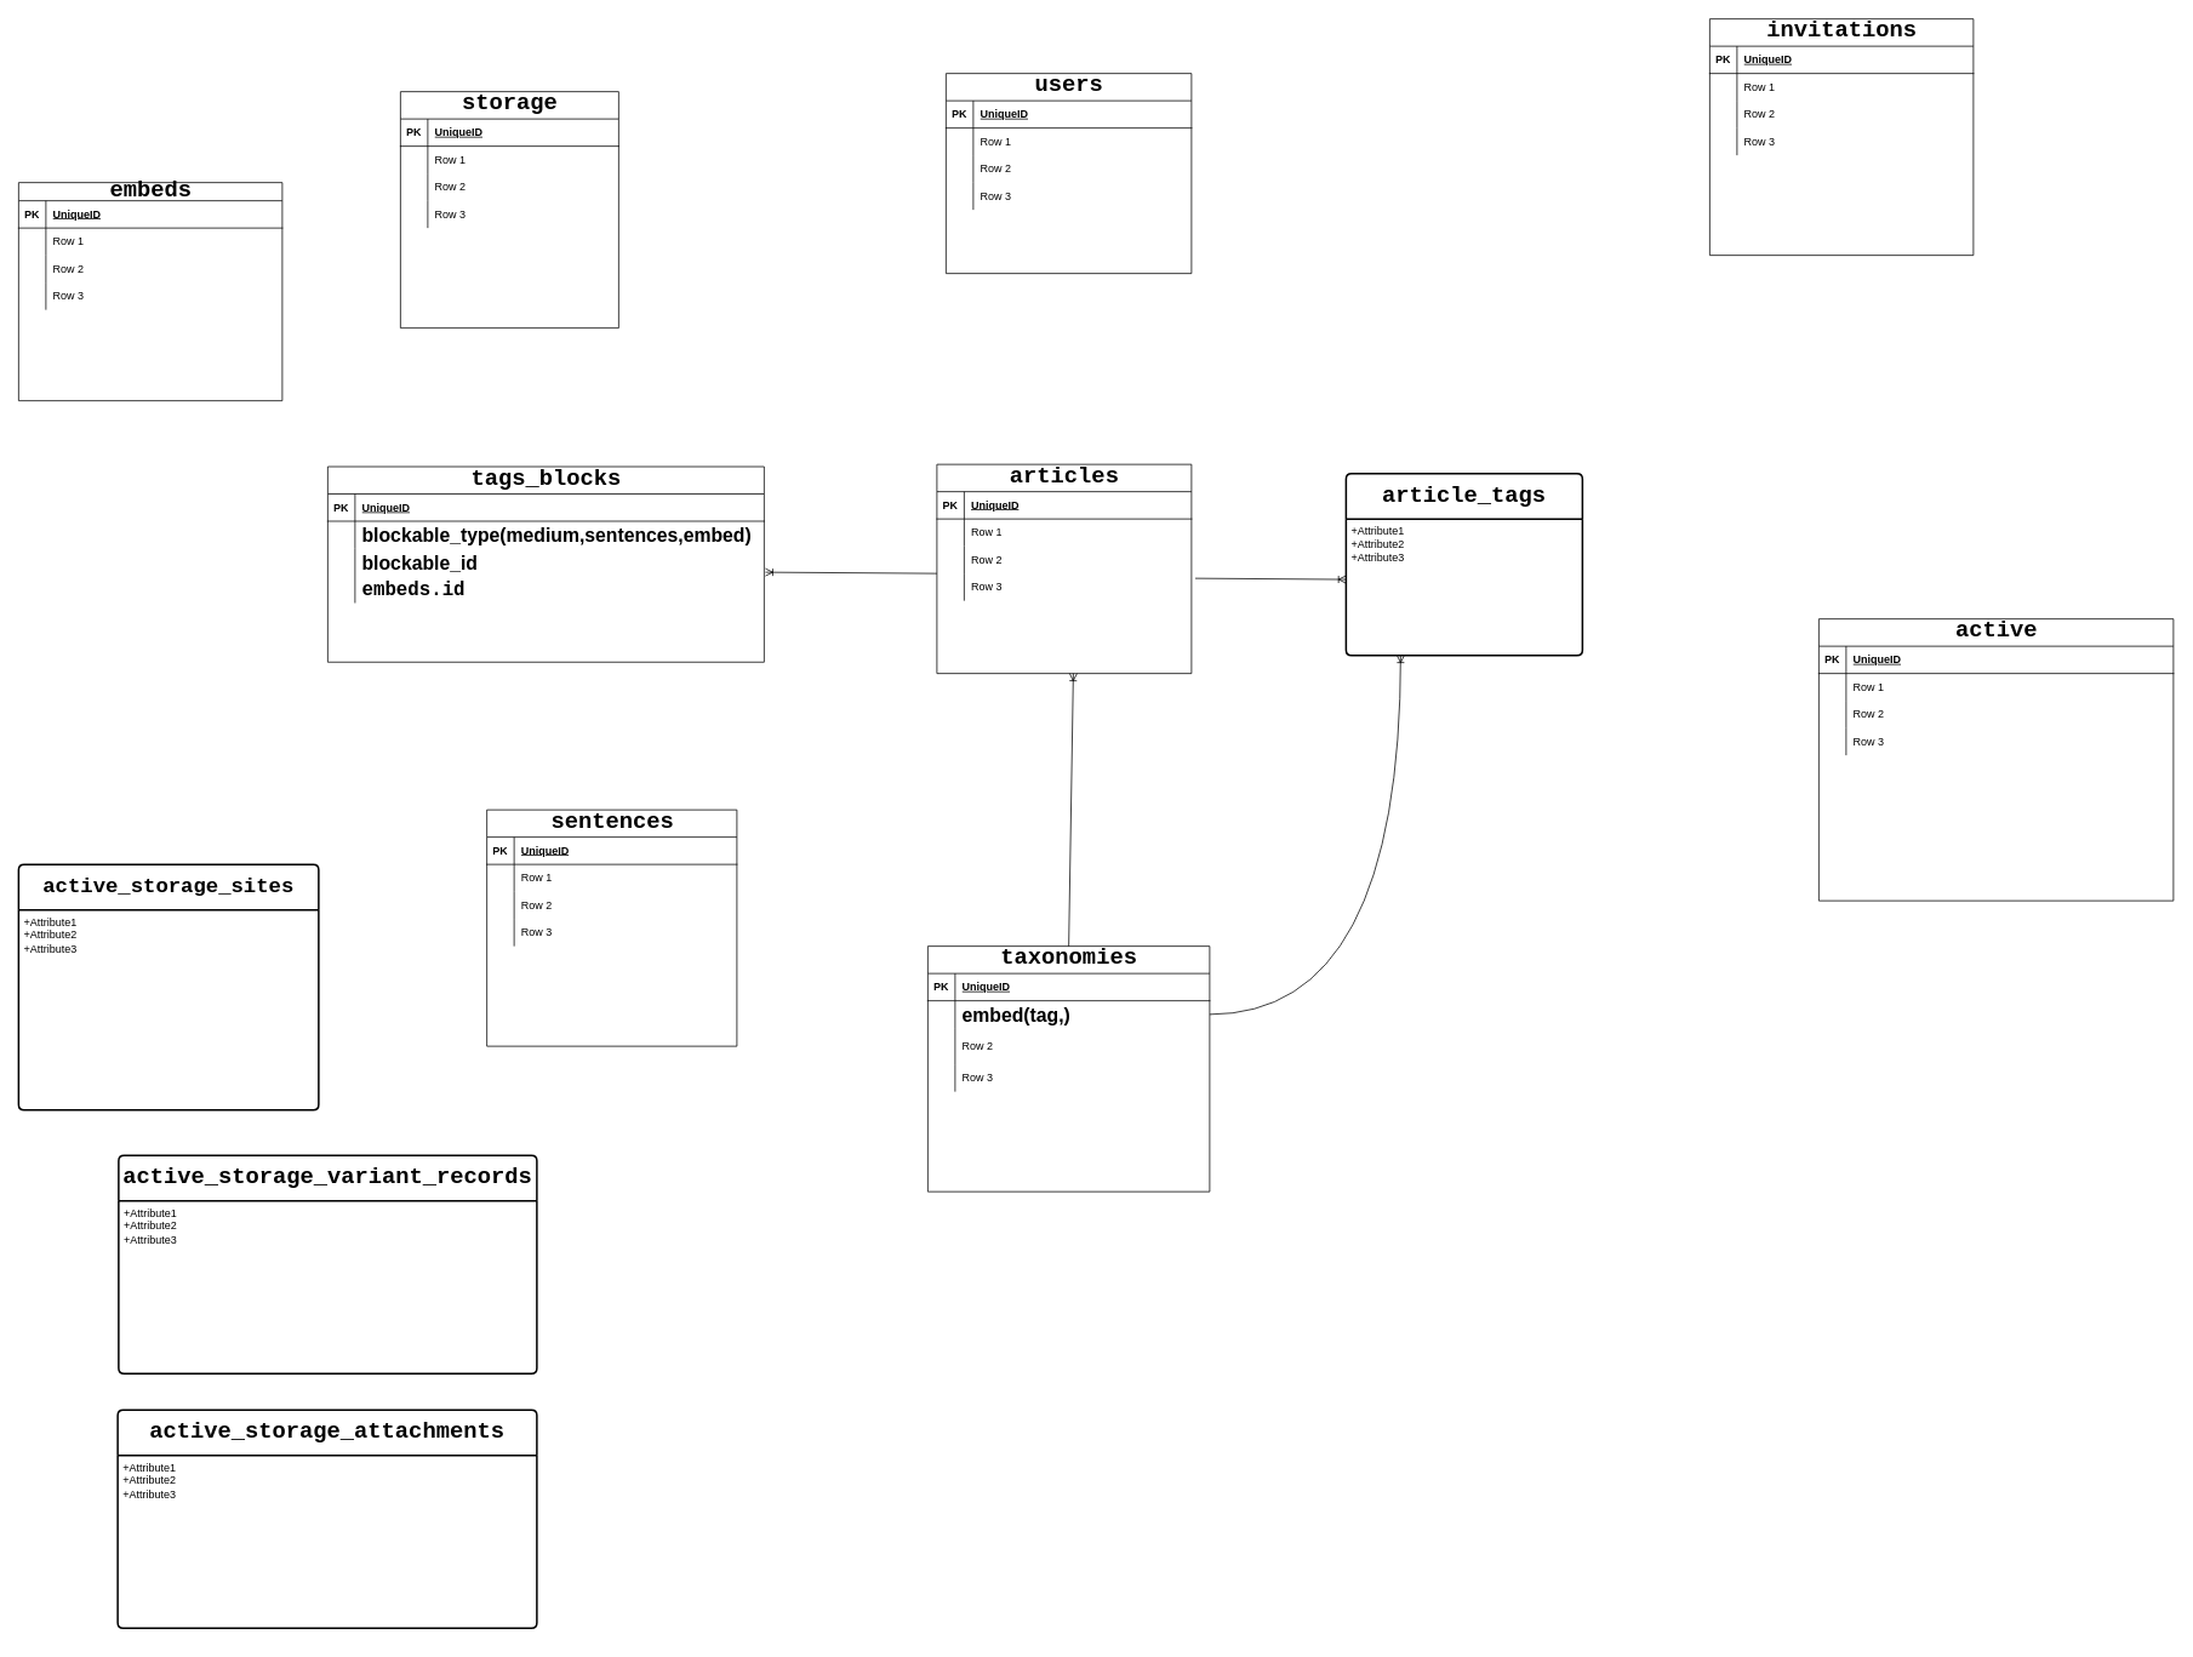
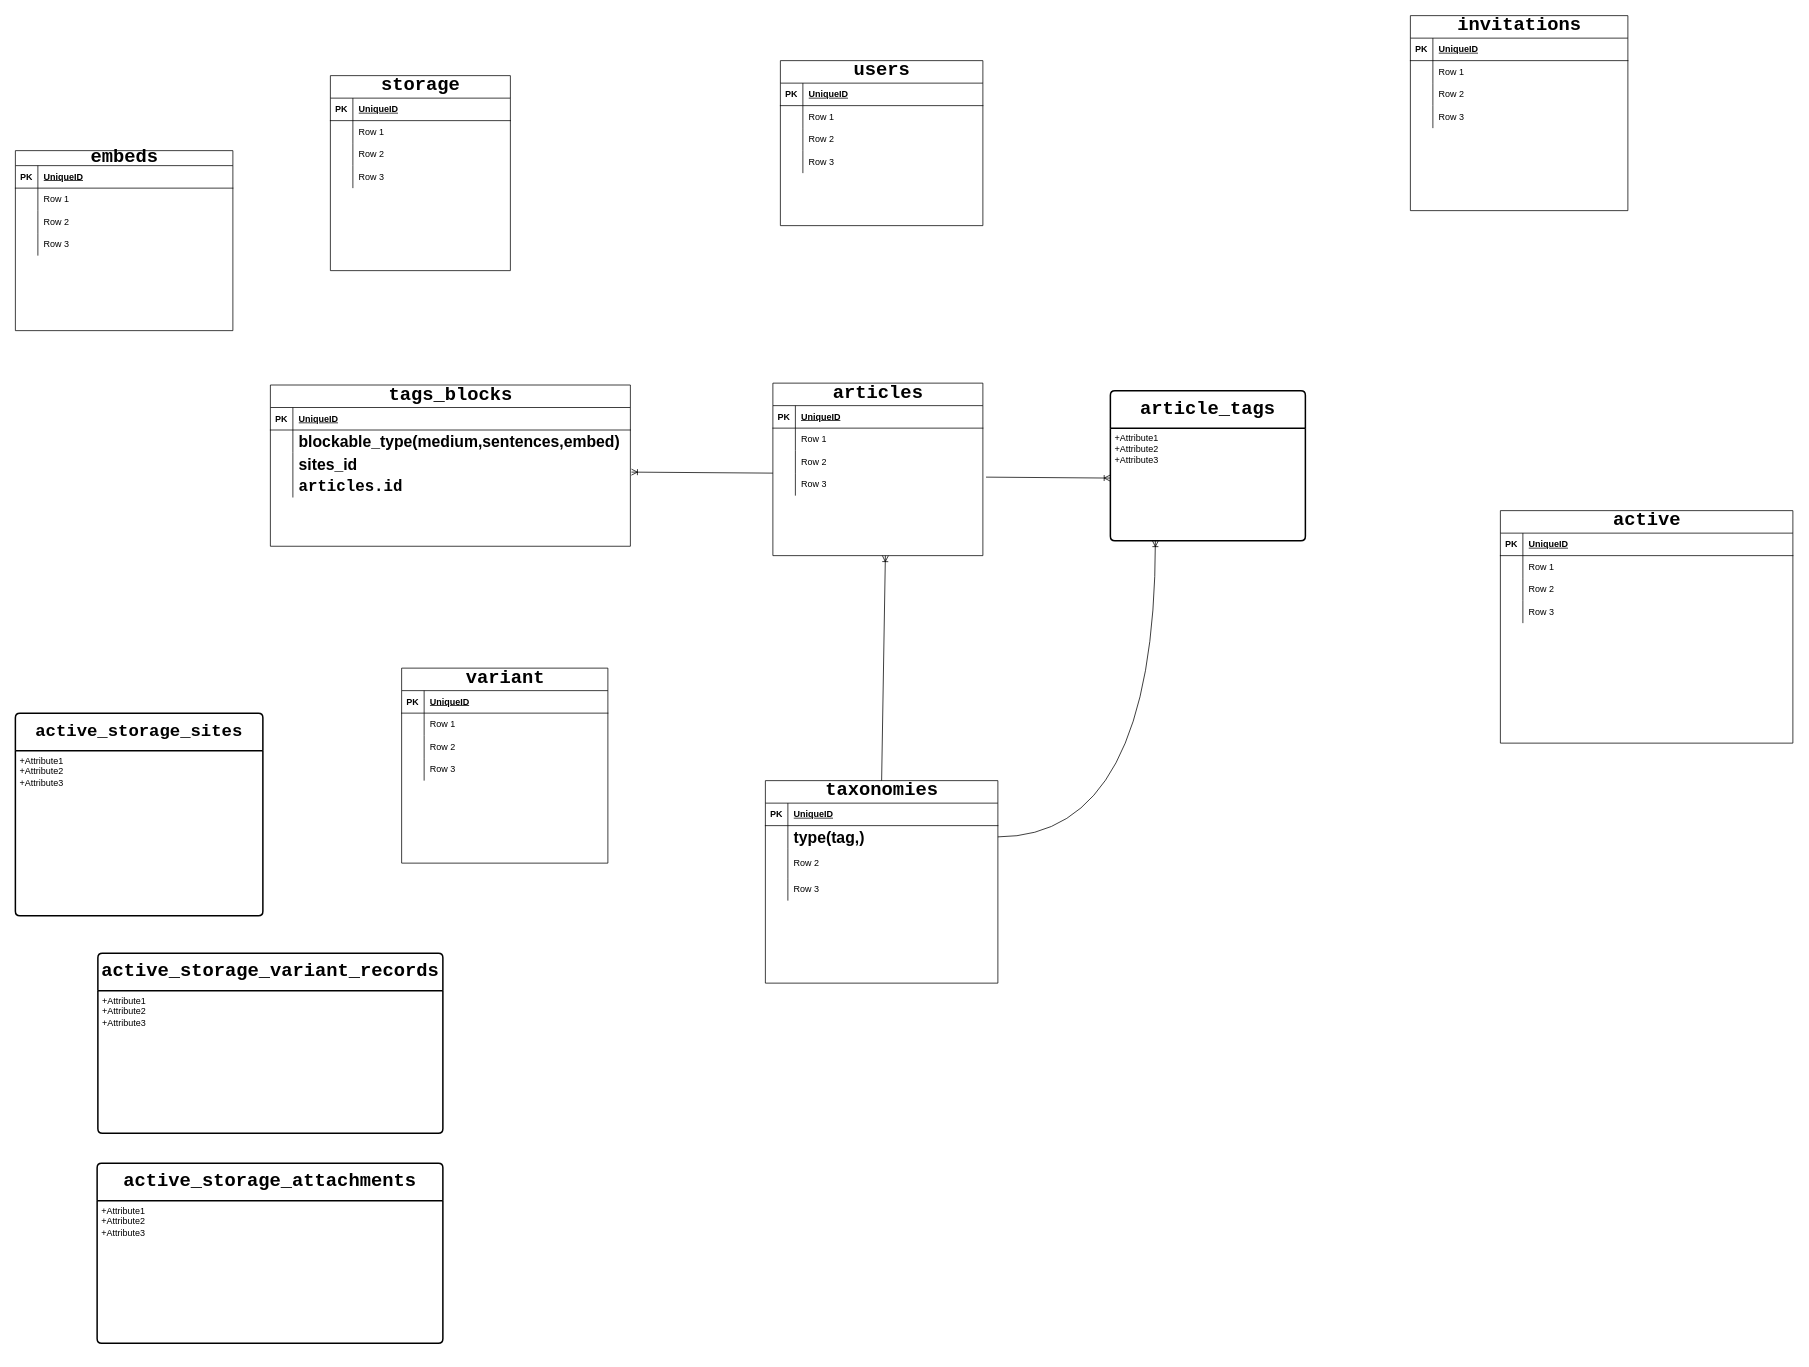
- <mxCell id="11" value="&lt;b style=&quot;font-size: 21px;&quot;&gt;blockable_id&lt;/b&gt;" style="shape=partialRectangle;connectable=0;fillColor=none;top=0;left=0;bottom=0;right=0;align=left;spacingLeft=6;overflow=hidden;whiteSpace=wrap;html=1;" vertex="1" parent="9"><mxGeometry x="30" width="450" height="30" as="geometry"><mxRectangle width="450" height="30" as="alternateBounds" /></mxGeometry></mxCell>
+ <mxCell id="11" value="&lt;b style=&quot;font-size: 21px;&quot;&gt;sites_id&lt;/b&gt;" style="shape=partialRectangle;connectable=0;fillColor=none;top=0;left=0;bottom=0;right=0;align=left;spacingLeft=6;overflow=hidden;whiteSpace=wrap;html=1;" vertex="1" parent="9"><mxGeometry x="30" width="450" height="30" as="geometry"><mxRectangle width="450" height="30" as="alternateBounds" /></mxGeometry></mxCell>
- <mxCell id="14" value="&lt;span style=&quot;font-family: Menlo, Monaco, &amp;quot;Courier New&amp;quot;, monospace; font-weight: 700; text-align: center; white-space: pre;&quot;&gt;&lt;font style=&quot;font-size: 21px;&quot;&gt;embeds.id&lt;/font&gt;&lt;/span&gt;" style="shape=partialRectangle;connectable=0;fillColor=none;top=0;left=0;bottom=0;right=0;align=left;spacingLeft=6;overflow=hidden;whiteSpace=wrap;html=1;" vertex="1" parent="12"><mxGeometry x="30" width="450" height="30" as="geometry"><mxRectangle width="450" height="30" as="alternateBounds" /></mxGeometry></mxCell>
+ <mxCell id="14" value="&lt;span style=&quot;font-family: Menlo, Monaco, &amp;quot;Courier New&amp;quot;, monospace; font-weight: 700; text-align: center; white-space: pre;&quot;&gt;&lt;font style=&quot;font-size: 21px;&quot;&gt;articles.id&lt;/font&gt;&lt;/span&gt;" style="shape=partialRectangle;connectable=0;fillColor=none;top=0;left=0;bottom=0;right=0;align=left;spacingLeft=6;overflow=hidden;whiteSpace=wrap;html=1;" vertex="1" parent="12"><mxGeometry x="30" width="450" height="30" as="geometry"><mxRectangle width="450" height="30" as="alternateBounds" /></mxGeometry></mxCell>
- <mxCell id="79" value="&lt;div style=&quot;font-family: Menlo, Monaco, &amp;quot;Courier New&amp;quot;, monospace; line-height: 18px; white-space-collapse: preserve;&quot;&gt;&lt;span&gt;&lt;font style=&quot;color: rgb(0, 0, 0); font-size: 25px;&quot;&gt;sentences&lt;/font&gt;&lt;/span&gt;&lt;/div&gt;" style="shape=table;startSize=30;container=1;collapsible=1;childLayout=tableLayout;fixedRows=1;rowLines=0;fontStyle=1;align=center;resizeLast=1;html=1;" vertex="1" parent="1"><mxGeometry x="535" y="890" width="275" height="260" as="geometry" /></mxCell>
+ <mxCell id="79" value="&lt;div style=&quot;font-family: Menlo, Monaco, &amp;quot;Courier New&amp;quot;, monospace; line-height: 18px; white-space-collapse: preserve;&quot;&gt;&lt;span&gt;&lt;font style=&quot;color: rgb(0, 0, 0); font-size: 25px;&quot;&gt;variant&lt;/font&gt;&lt;/span&gt;&lt;/div&gt;" style="shape=table;startSize=30;container=1;collapsible=1;childLayout=tableLayout;fixedRows=1;rowLines=0;fontStyle=1;align=center;resizeLast=1;html=1;" vertex="1" parent="1"><mxGeometry x="535" y="890" width="275" height="260" as="geometry" /></mxCell>
- <mxCell id="111" value="&lt;span style=&quot;font-size: 21px;&quot;&gt;&lt;b&gt;embed(tag,)&lt;/b&gt;&lt;/span&gt;" style="shape=partialRectangle;connectable=0;fillColor=none;top=0;left=0;bottom=0;right=0;align=left;spacingLeft=6;overflow=hidden;whiteSpace=wrap;html=1;" vertex="1" parent="109"><mxGeometry x="30" width="280" height="30" as="geometry"><mxRectangle width="280" height="30" as="alternateBounds" /></mxGeometry></mxCell>
+ <mxCell id="111" value="&lt;span style=&quot;font-size: 21px;&quot;&gt;&lt;b&gt;type(tag,)&lt;/b&gt;&lt;/span&gt;" style="shape=partialRectangle;connectable=0;fillColor=none;top=0;left=0;bottom=0;right=0;align=left;spacingLeft=6;overflow=hidden;whiteSpace=wrap;html=1;" vertex="1" parent="109"><mxGeometry x="30" width="280" height="30" as="geometry"><mxRectangle width="280" height="30" as="alternateBounds" /></mxGeometry></mxCell>
